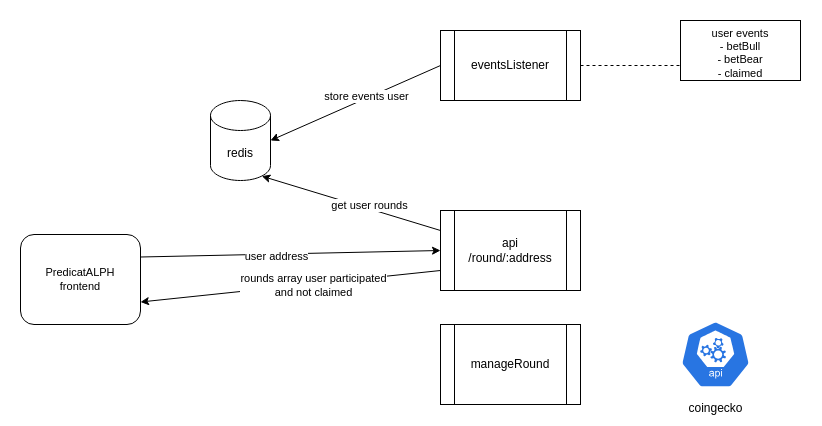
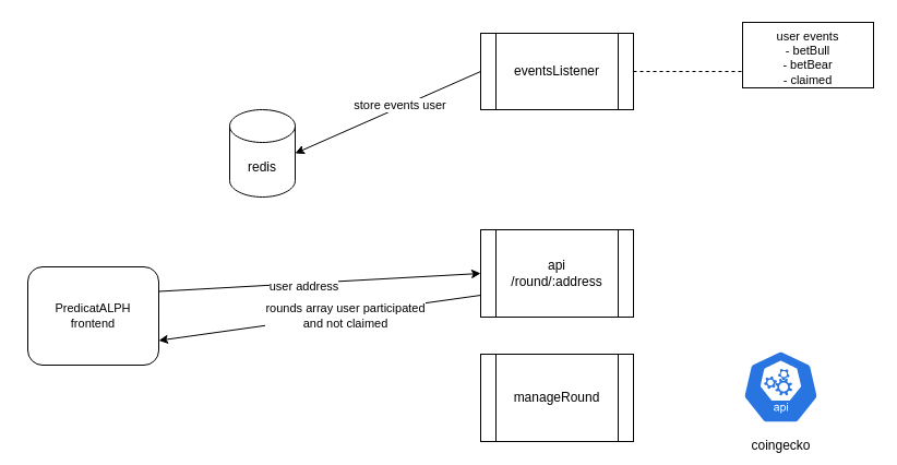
- <mxCell id="8" style="edgeStyle=none;rounded=0;orthogonalLoop=1;jettySize=auto;html=1;exitX=0;exitY=0.25;exitDx=0;exitDy=0;entryX=0.855;entryY=1;entryDx=0;entryDy=-4.35;entryPerimeter=0;fontFamily=Helvetica;fontSize=11;" parent="1" source="10" target="5" edge="1"><mxGeometry relative="1" as="geometry" /></mxCell>
- <mxCell id="9" value="get user rounds" style="edgeLabel;html=1;align=center;verticalAlign=middle;resizable=0;points=[];fontSize=11;fontFamily=Helvetica;" parent="8" vertex="1" connectable="0"><mxGeometry x="-0.19" y="-4" relative="1" as="geometry"><mxPoint as="offset" /></mxGeometry></mxCell>
- <mxCell id="16" value="PredicatALPH&lt;br&gt;frontend" style="rounded=1;whiteSpace=wrap;html=1;labelBackgroundColor=none;fontFamily=Helvetica;fontSize=11;" parent="1" vertex="1"><mxGeometry x="20" y="234" width="120" height="90" as="geometry" /></mxCell>
+ <mxCell id="16" value="PredicatALPH&lt;br&gt;frontend" style="rounded=1;whiteSpace=wrap;html=1;labelBackgroundColor=none;fontFamily=Helvetica;fontSize=11;" parent="1" vertex="1"><mxGeometry x="25" y="244" width="120" height="90" as="geometry" /></mxCell>
